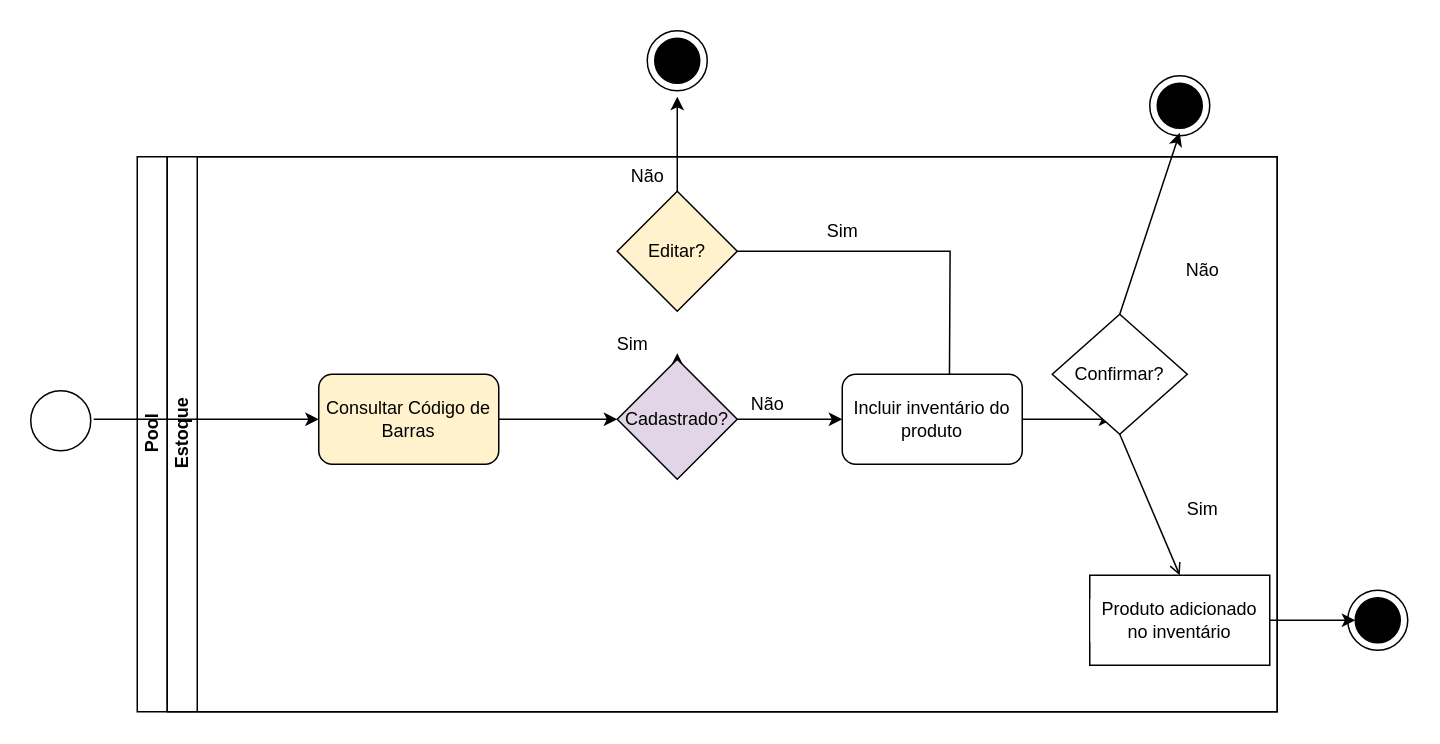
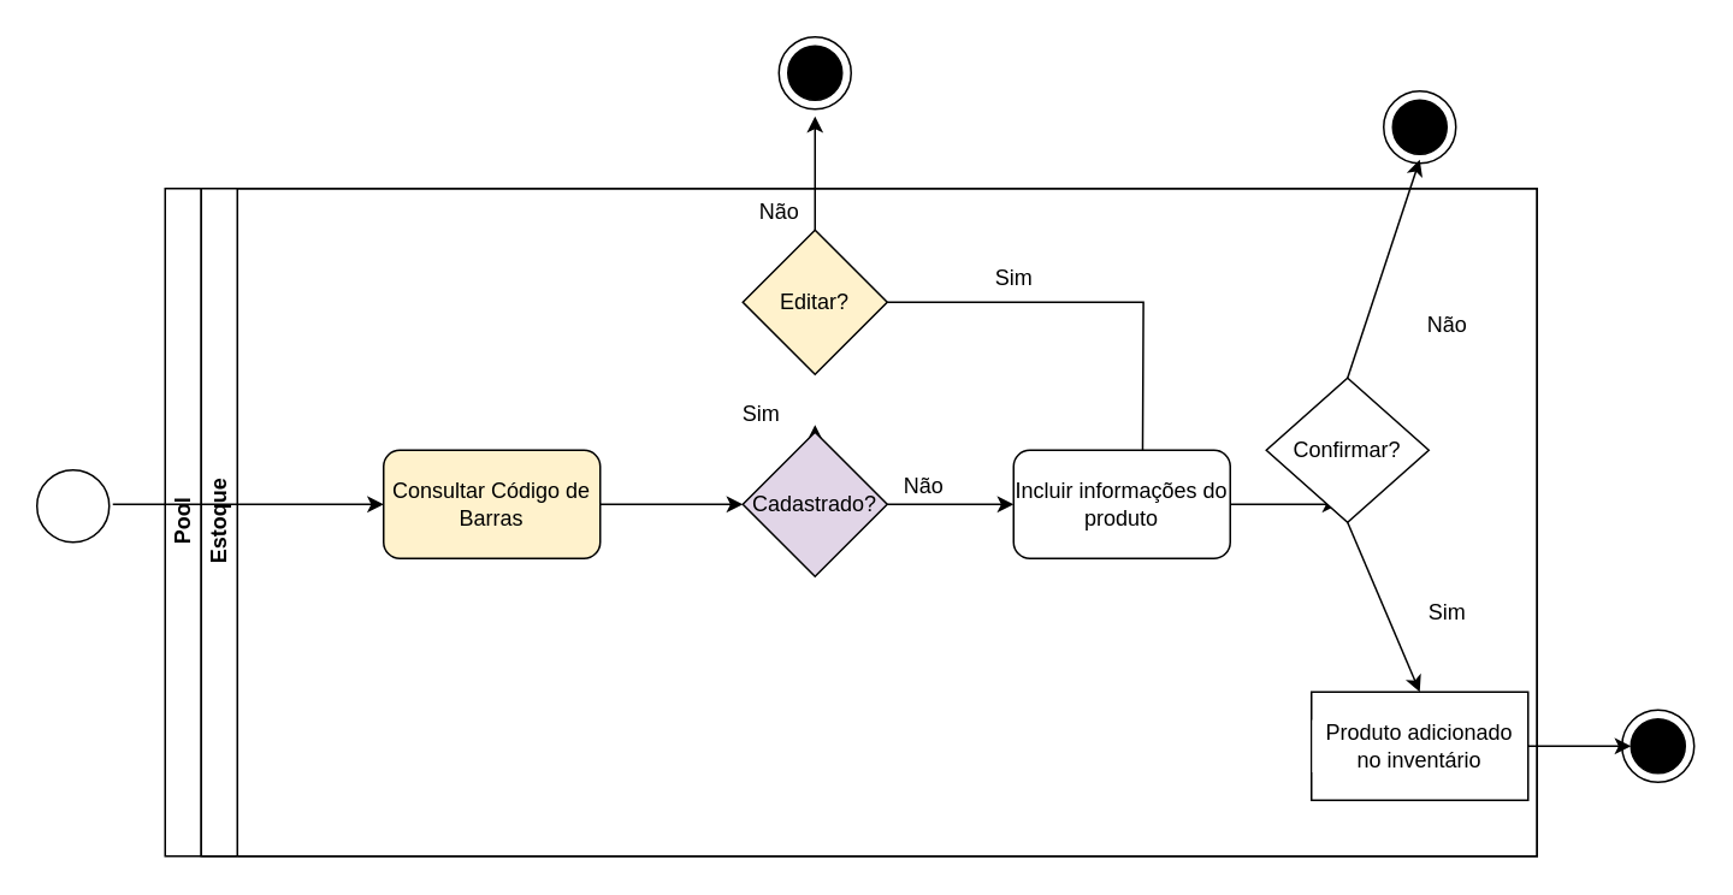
- <mxCell id="23" value="&lt;span style=&quot;&quot;&gt;Incluir inventário do produto&lt;/span&gt;" style="rounded=1;whiteSpace=wrap;html=1;labelBackgroundColor=#FFFFFF;fillColor=#FFFFFF;gradientColor=none;strokeColor=#000000;" parent="10" vertex="1"><mxGeometry x="450" y="145" width="120" height="60" as="geometry" /></mxCell>
+ <mxCell id="23" value="&lt;span style=&quot;&quot;&gt;Incluir informações do produto&lt;/span&gt;" style="rounded=1;whiteSpace=wrap;html=1;labelBackgroundColor=#FFFFFF;fillColor=#FFFFFF;gradientColor=none;strokeColor=#000000;" parent="10" vertex="1"><mxGeometry x="450" y="145" width="120" height="60" as="geometry" /></mxCell>
- <mxCell id="30" value="" style="endArrow=open;html=1;exitX=0.5;exitY=1;exitDx=0;exitDy=0;entryX=0.5;entryY=0;entryDx=0;entryDy=0;" parent="10" source="25" target="29" edge="1"><mxGeometry width="50" height="50" relative="1" as="geometry"><mxPoint x="650" y="265" as="sourcePoint" /><mxPoint x="700" y="215" as="targetPoint" /></mxGeometry></mxCell>
+ <mxCell id="30" value="" style="endArrow=classic;html=1;exitX=0.5;exitY=1;exitDx=0;exitDy=0;entryX=0.5;entryY=0;entryDx=0;entryDy=0;" parent="10" source="25" target="29" edge="1"><mxGeometry width="50" height="50" relative="1" as="geometry"><mxPoint x="650" y="265" as="sourcePoint" /><mxPoint x="700" y="215" as="targetPoint" /></mxGeometry></mxCell>
